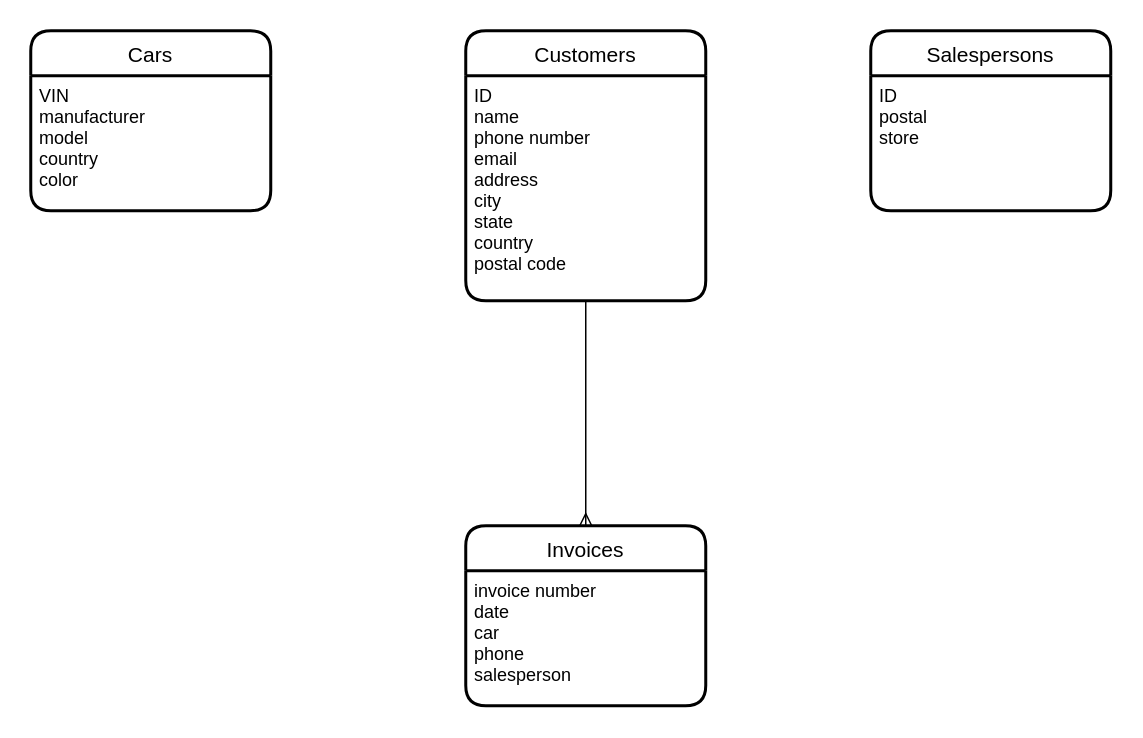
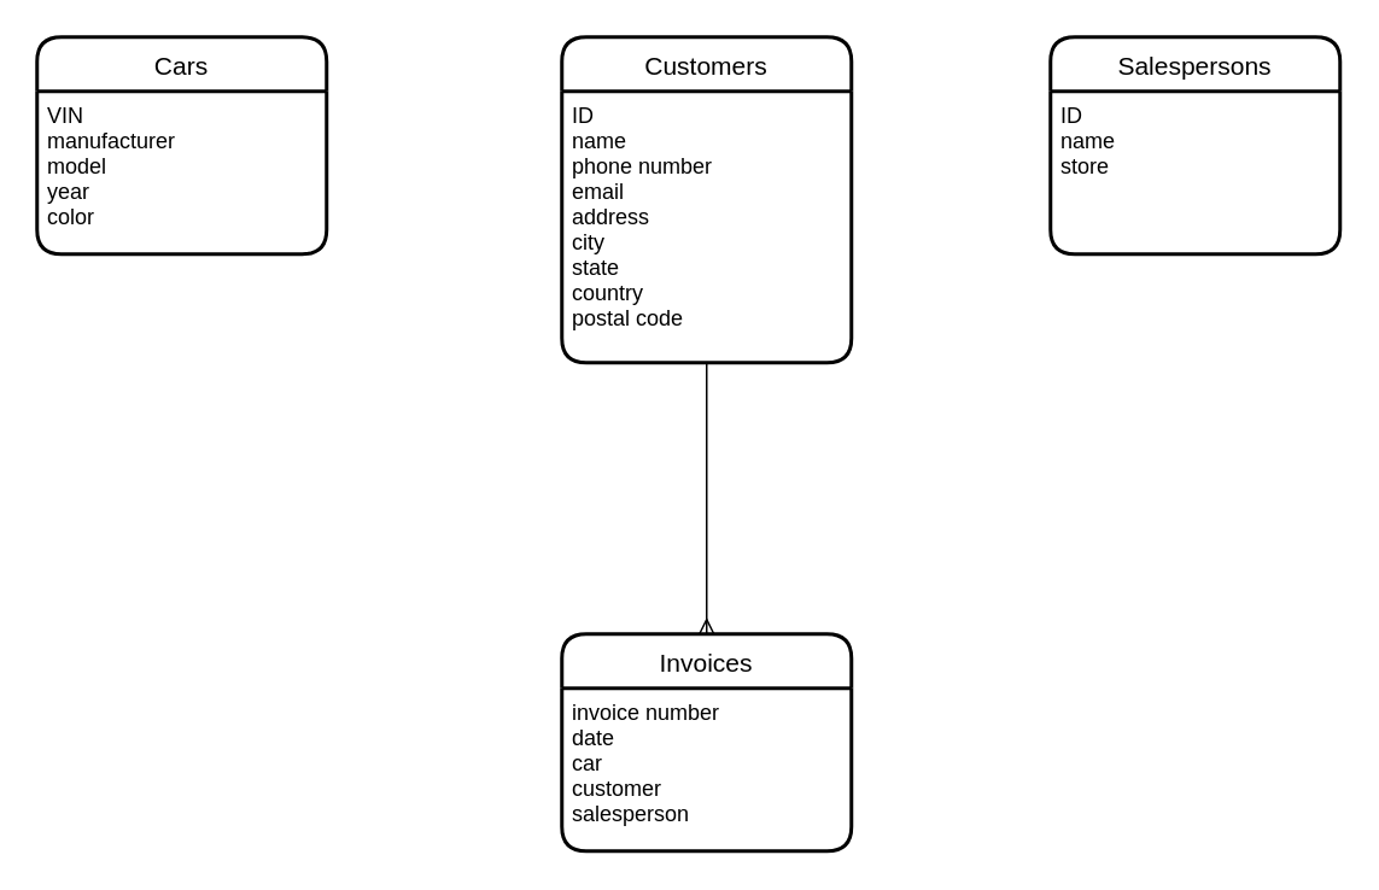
- <mxCell id="3" value="VIN&#10;manufacturer&#10;model&#10;country&#10;color" style="align=left;strokeColor=none;fillColor=none;spacingLeft=4;fontSize=12;verticalAlign=top;resizable=0;rotatable=0;part=1;" vertex="1" parent="2"><mxGeometry y="30" width="160" height="90" as="geometry" /></mxCell>
+ <mxCell id="3" value="VIN&#10;manufacturer&#10;model&#10;year&#10;color" style="align=left;strokeColor=none;fillColor=none;spacingLeft=4;fontSize=12;verticalAlign=top;resizable=0;rotatable=0;part=1;" vertex="1" parent="2"><mxGeometry y="30" width="160" height="90" as="geometry" /></mxCell>
- <mxCell id="9" value="ID&#10;postal&#10;store" style="align=left;strokeColor=none;fillColor=none;spacingLeft=4;fontSize=12;verticalAlign=top;resizable=0;rotatable=0;part=1;" vertex="1" parent="8"><mxGeometry y="30" width="160" height="90" as="geometry" /></mxCell>
+ <mxCell id="9" value="ID&#10;name&#10;store" style="align=left;strokeColor=none;fillColor=none;spacingLeft=4;fontSize=12;verticalAlign=top;resizable=0;rotatable=0;part=1;" vertex="1" parent="8"><mxGeometry y="30" width="160" height="90" as="geometry" /></mxCell>
- <mxCell id="7" value="invoice number&#10;date&#10;car&#10;phone&#10;salesperson" style="align=left;strokeColor=none;fillColor=none;spacingLeft=4;fontSize=12;verticalAlign=top;resizable=0;rotatable=0;part=1;" vertex="1" parent="6"><mxGeometry y="30" width="160" height="90" as="geometry" /></mxCell>
+ <mxCell id="7" value="invoice number&#10;date&#10;car&#10;customer&#10;salesperson" style="align=left;strokeColor=none;fillColor=none;spacingLeft=4;fontSize=12;verticalAlign=top;resizable=0;rotatable=0;part=1;" vertex="1" parent="6"><mxGeometry y="30" width="160" height="90" as="geometry" /></mxCell>
